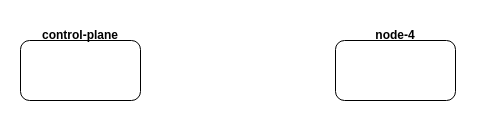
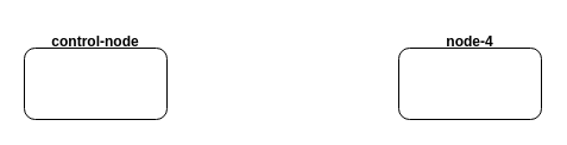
- <mxCell id="3" value="control-plane" style="text;html=1;strokeColor=none;fillColor=none;align=center;verticalAlign=middle;whiteSpace=wrap;rounded=0;fontStyle=1" vertex="1" parent="1"><mxGeometry x="25" y="20" width="110" height="30" as="geometry" /></mxCell>
+ <mxCell id="3" value="control-node" style="text;html=1;strokeColor=none;fillColor=none;align=center;verticalAlign=middle;whiteSpace=wrap;rounded=0;fontStyle=1" vertex="1" parent="1"><mxGeometry x="25" y="20" width="110" height="30" as="geometry" /></mxCell>
